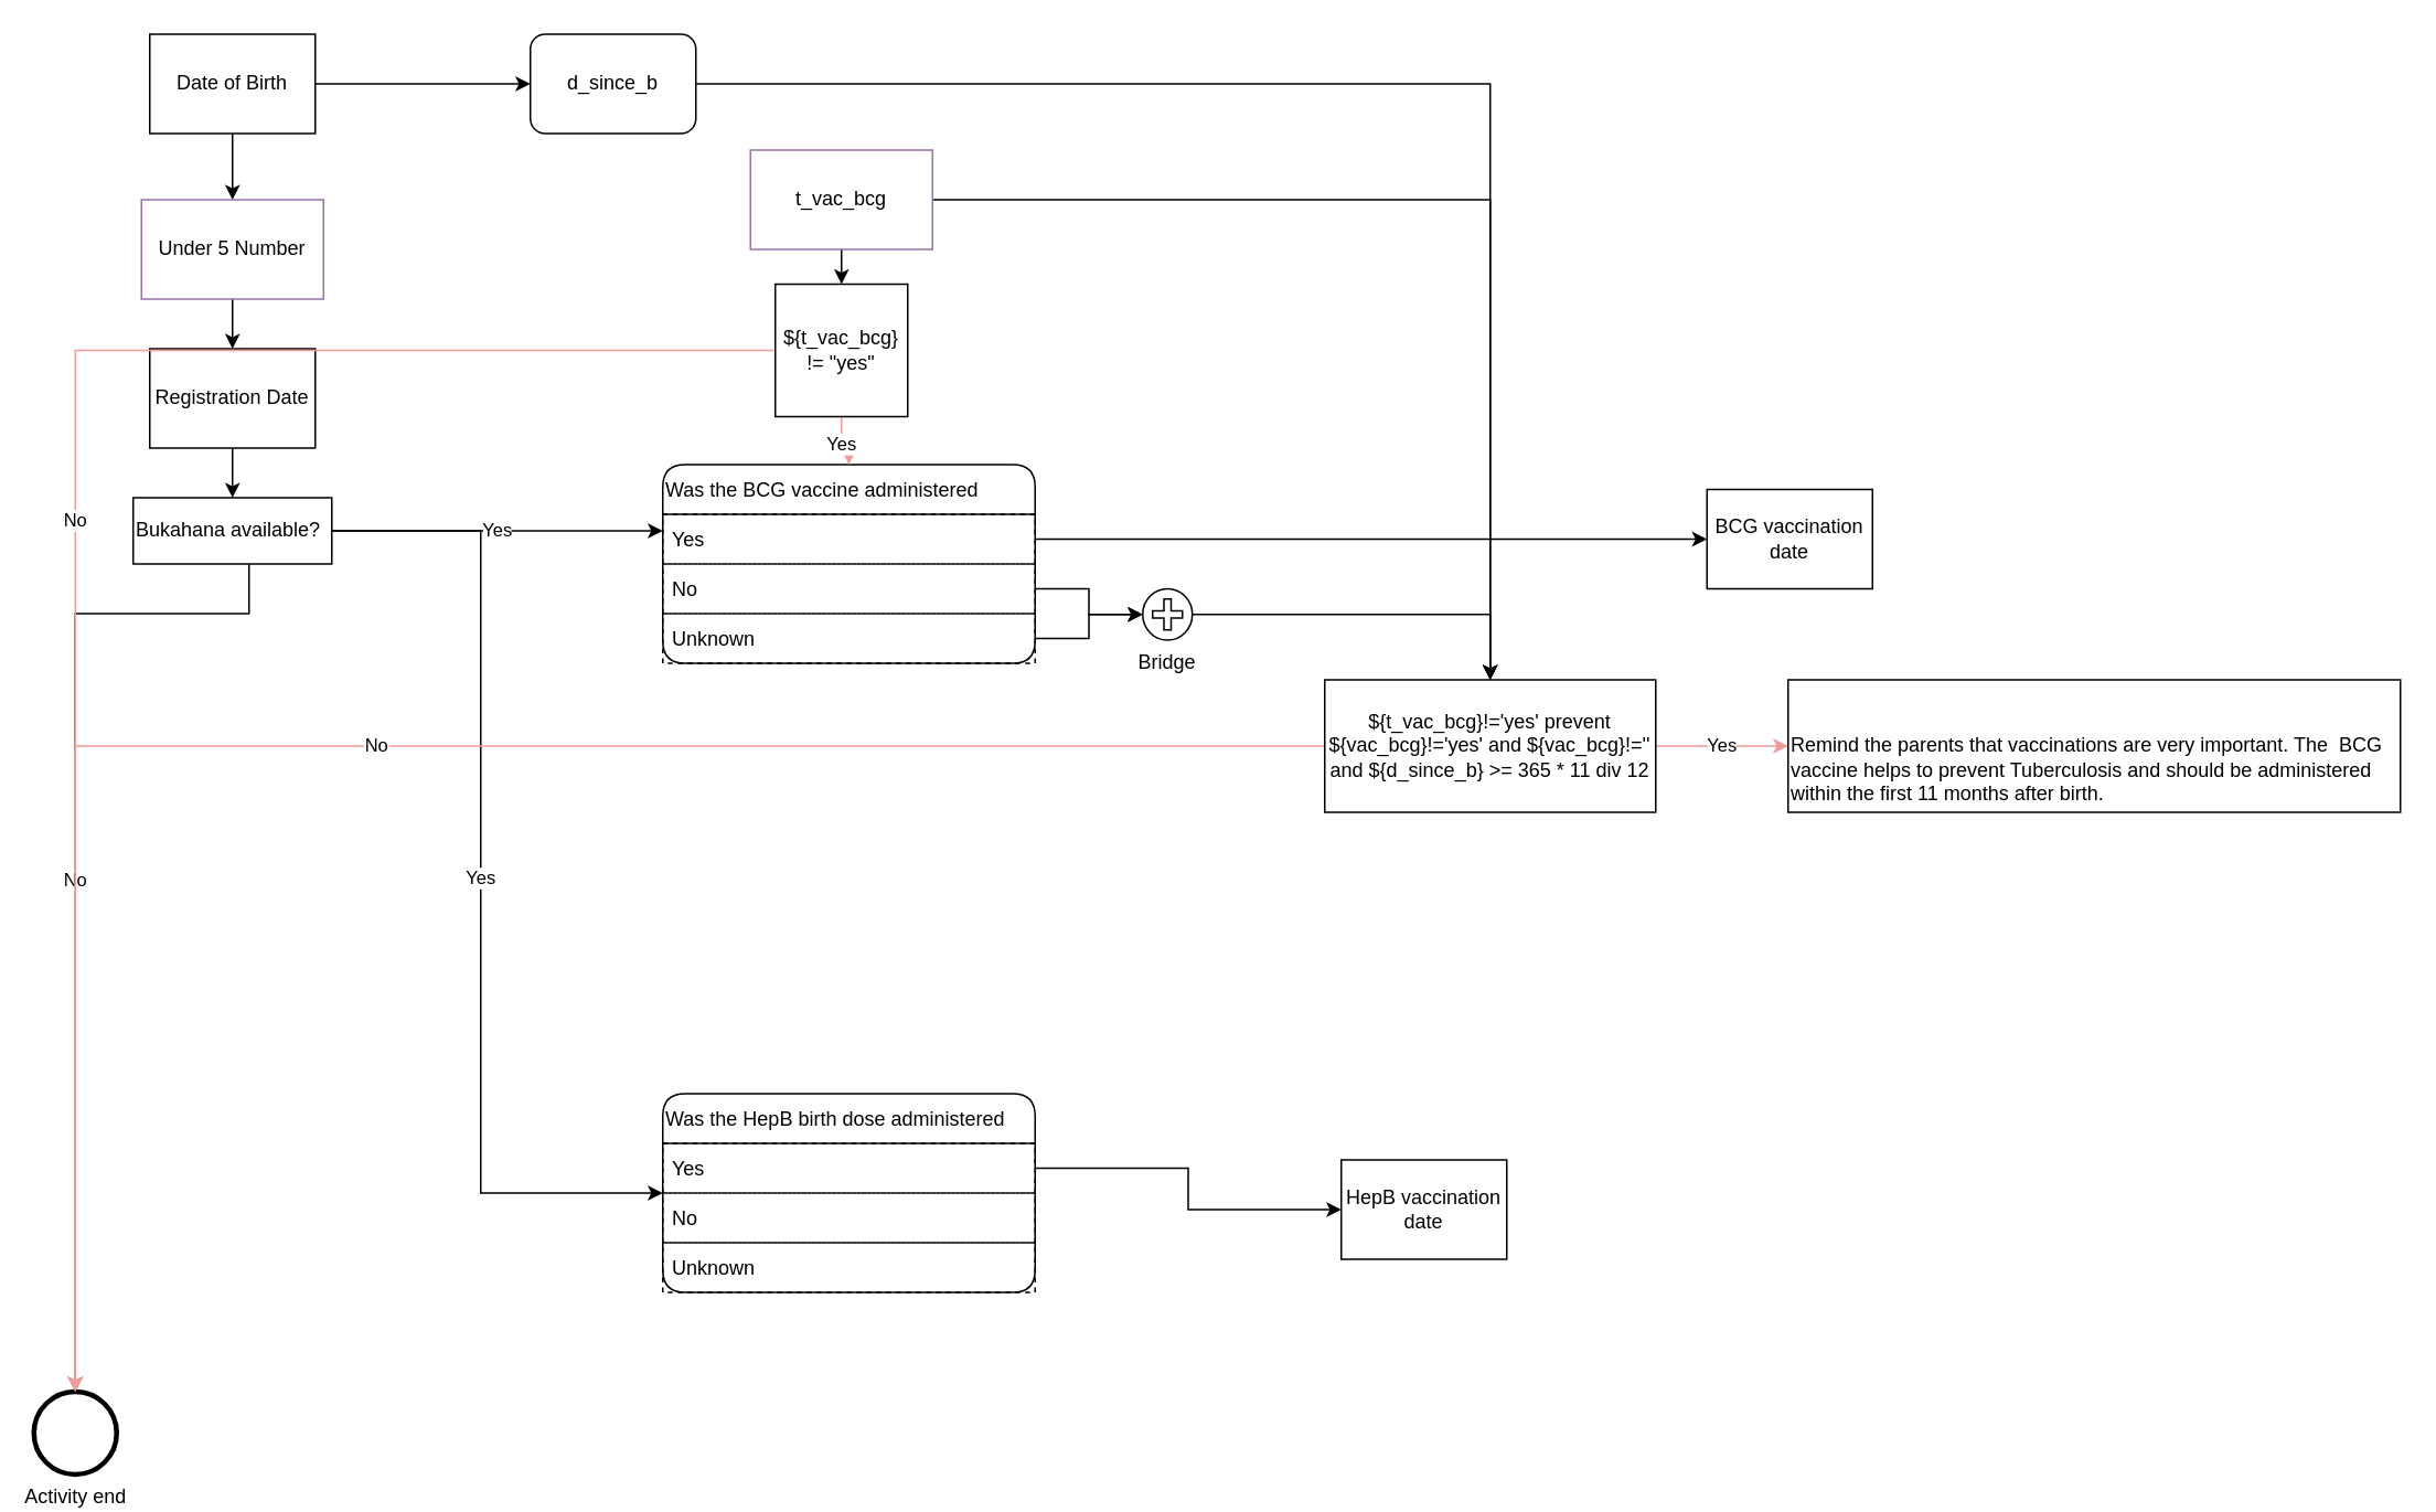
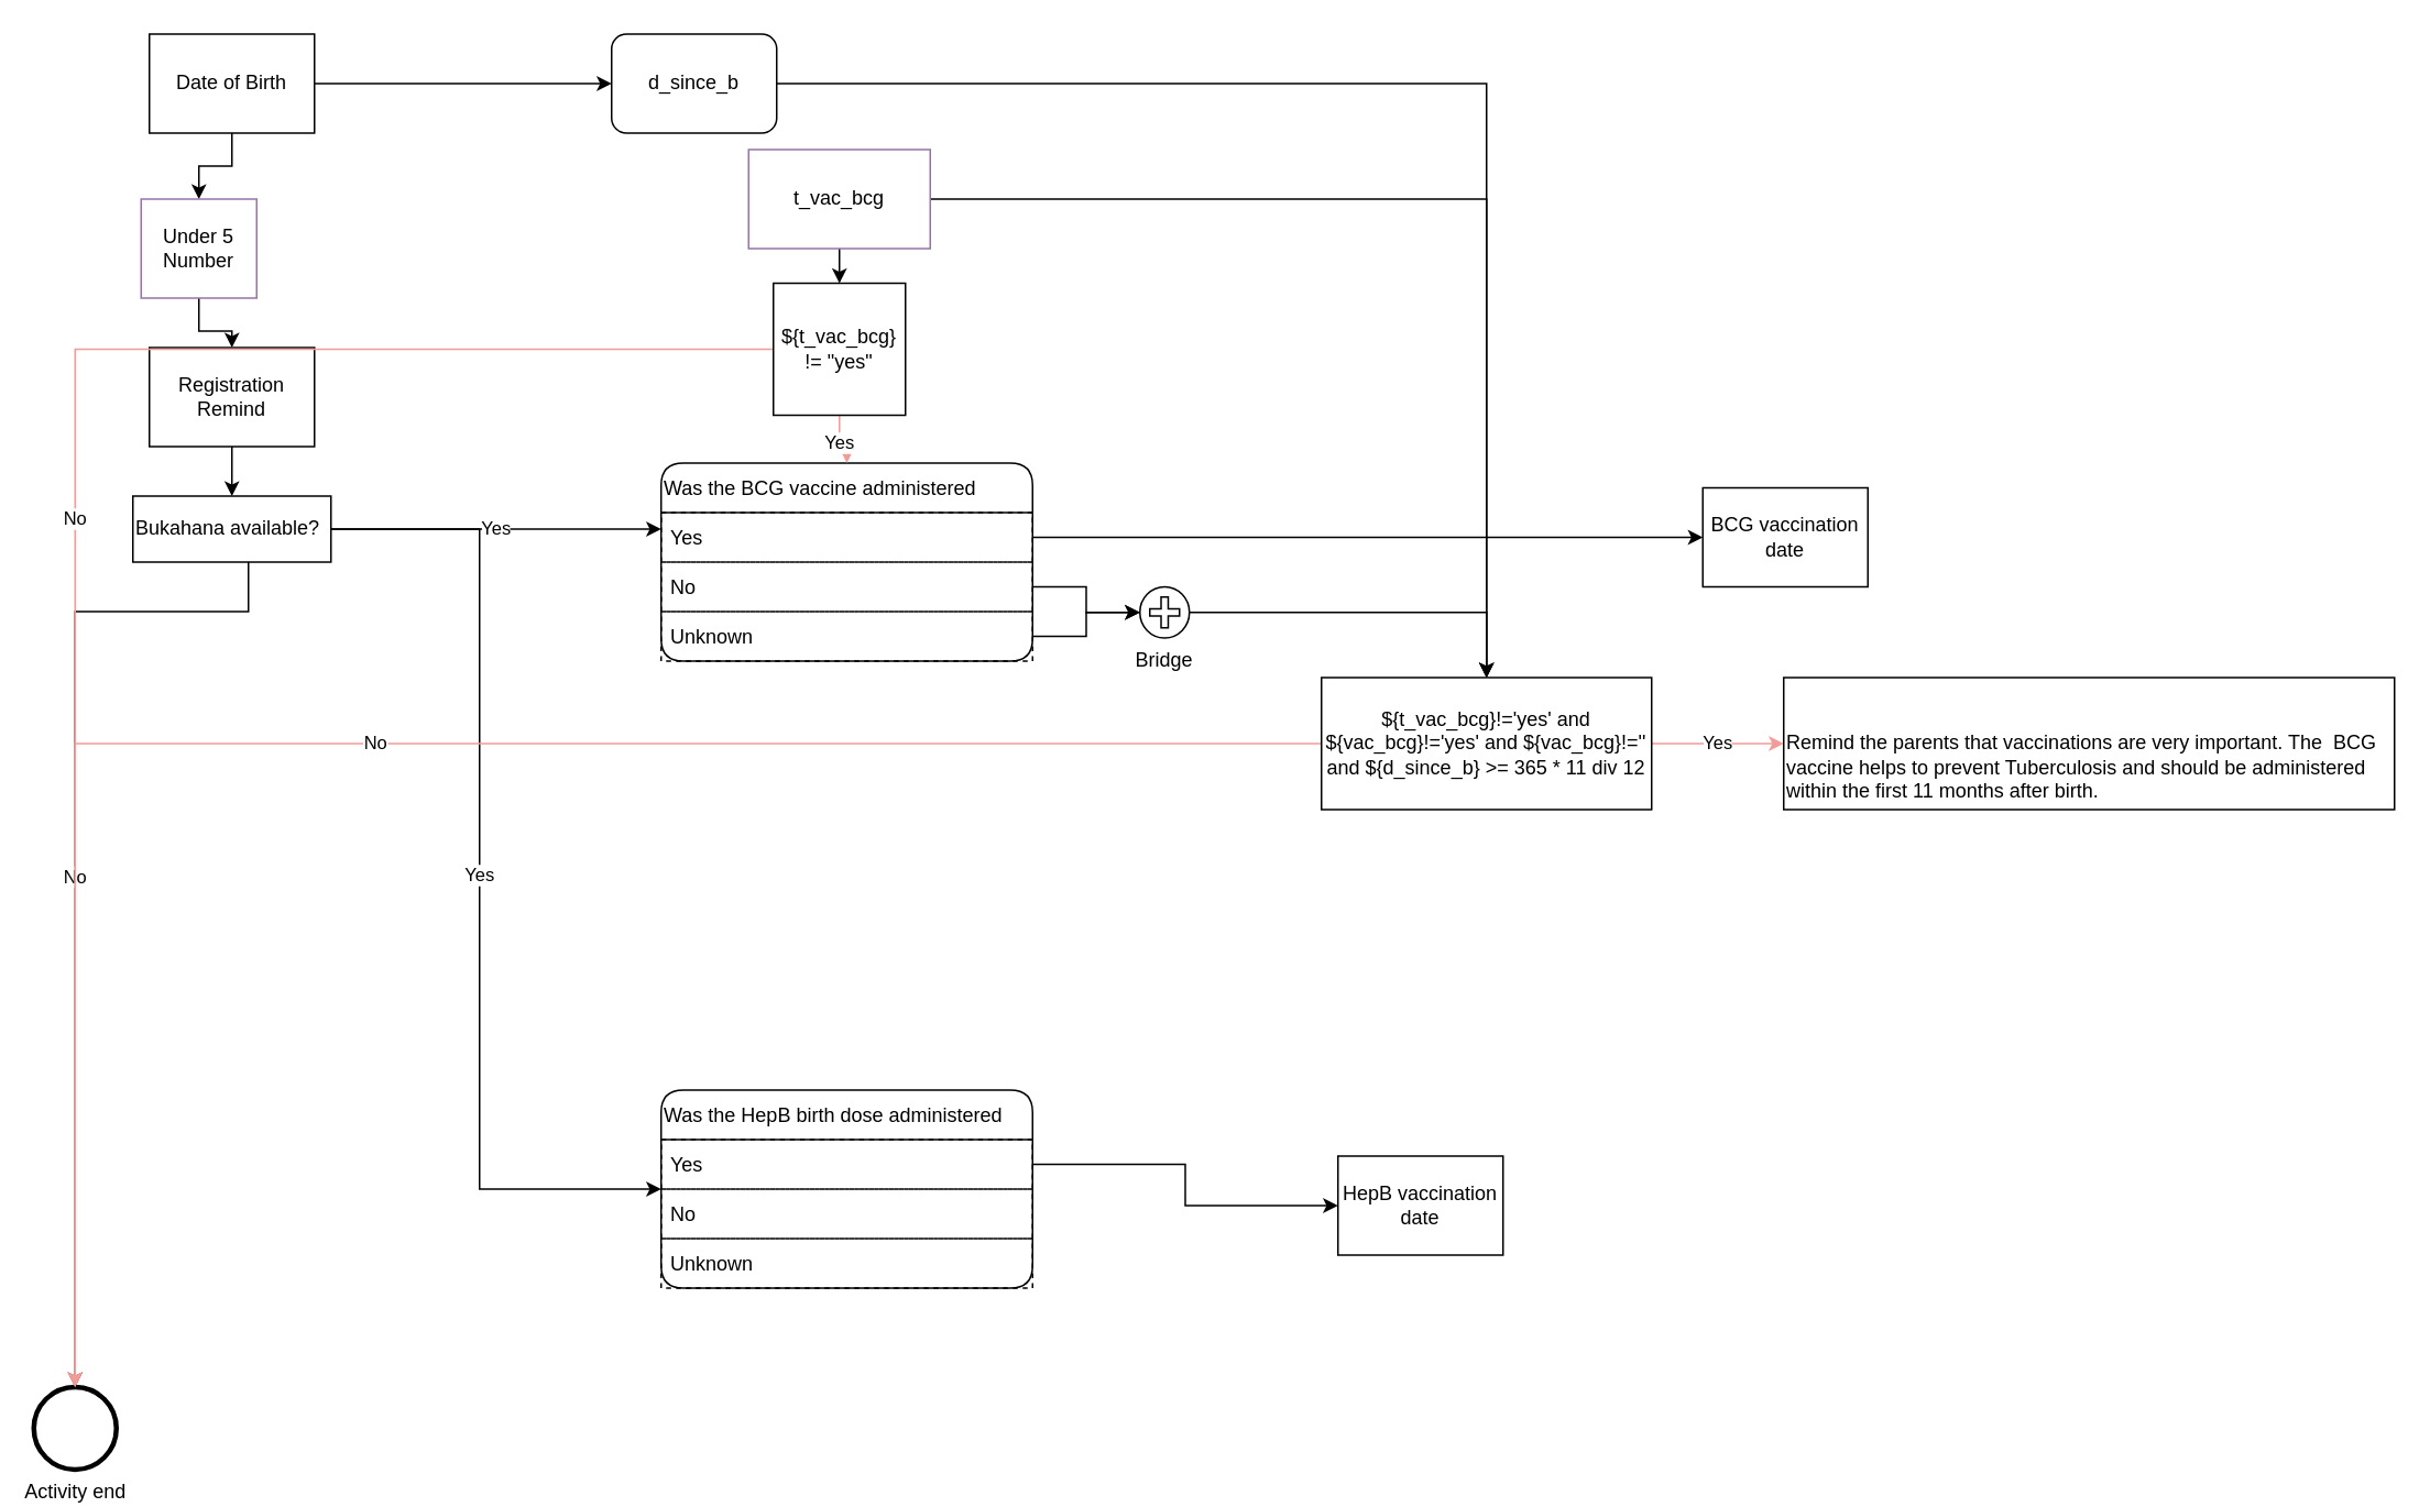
- <mxCell id="31" value="&lt;div&gt;d_since_b&lt;/div&gt;" style="rounded=1;whiteSpace=wrap;html=1;fillColor=none;strokeColor=default;points=[[0.25,0,0],[0.5,0,0],[0.75,0,0],[1,0.25,0],[1,0.5,0],[1,0.75,0],[0.75,1,0],[0.5,1,0],[0.25,1,0],[0,0.75,0],[0,0.5,0],[0,0.25,0]];shape=mxgraph.bpmn.task2;rectStyle=rounded;size=10;container=1;expand=0;collapsible=0;taskMarker=script;" parent="1" vertex="1"><mxGeometry x="320" y="20" width="100" height="60" as="geometry" /></mxCell>
+ <mxCell id="31" value="&lt;div&gt;d_since_b&lt;/div&gt;" style="rounded=1;whiteSpace=wrap;html=1;fillColor=none;strokeColor=default;points=[[0.25,0,0],[0.5,0,0],[0.75,0,0],[1,0.25,0],[1,0.5,0],[1,0.75,0],[0.75,1,0],[0.5,1,0],[0.25,1,0],[0,0.75,0],[0,0.5,0],[0,0.25,0]];shape=mxgraph.bpmn.task2;rectStyle=rounded;size=10;container=1;expand=0;collapsible=0;taskMarker=script;" parent="1" vertex="1"><mxGeometry x="370" y="20" width="100" height="60" as="geometry" /></mxCell>
- <mxCell id="6" value="&lt;div&gt;Under 5 Number&lt;/div&gt;" style="shape=mxgraph.bpmn.task2;whiteSpace=wrap;html=1;fixedSize=1;points=[[0.25,0,0],[0.5,0,0],[0.75,0,0],[1,0.25,0],[1,0.5,0],[1,0.75,0],[0.75,1,0],[0.5,1,0],[0.25,1,0],[0,0.75,0],[0,0.5,0],[0,0.25,0]];rectStyle=rounded;size=10;container=1;expand=0;collapsible=0;taskMarker=user;fillColor=none;strokeColor=#9673a6;" parent="1" vertex="1"><mxGeometry x="85" y="120" width="110" height="60" as="geometry" /></mxCell>
+ <mxCell id="6" value="&lt;div&gt;Under 5 Number&lt;/div&gt;" style="shape=mxgraph.bpmn.task2;whiteSpace=wrap;html=1;fixedSize=1;points=[[0.25,0,0],[0.5,0,0],[0.75,0,0],[1,0.25,0],[1,0.5,0],[1,0.75,0],[0.75,1,0],[0.5,1,0],[0.25,1,0],[0,0.75,0],[0,0.5,0],[0,0.25,0]];rectStyle=rounded;size=10;container=1;expand=0;collapsible=0;taskMarker=user;fillColor=none;strokeColor=#9673a6;" parent="1" vertex="1"><mxGeometry x="85" y="120" width="70" height="60" as="geometry" /></mxCell>
- <mxCell id="8" value="&lt;div&gt;Registration Date&lt;/div&gt;" style="shape=mxgraph.bpmn.task2;whiteSpace=wrap;html=1;fixedSize=1;points=[[0.25,0,0],[0.5,0,0],[0.75,0,0],[1,0.25,0],[1,0.5,0],[1,0.75,0],[0.75,1,0],[0.5,1,0],[0.25,1,0],[0,0.75,0],[0,0.5,0],[0,0.25,0]];rectStyle=rounded;size=10;container=1;expand=0;collapsible=0;taskMarker=user;fillColor=none;" parent="1" vertex="1"><mxGeometry x="90" y="210" width="100" height="60" as="geometry" /></mxCell>
+ <mxCell id="8" value="&lt;div&gt;Registration Remind&lt;/div&gt;" style="shape=mxgraph.bpmn.task2;whiteSpace=wrap;html=1;fixedSize=1;points=[[0.25,0,0],[0.5,0,0],[0.75,0,0],[1,0.25,0],[1,0.5,0],[1,0.75,0],[0.75,1,0],[0.5,1,0],[0.25,1,0],[0,0.75,0],[0,0.5,0],[0,0.25,0]];rectStyle=rounded;size=10;container=1;expand=0;collapsible=0;taskMarker=user;fillColor=none;" parent="1" vertex="1"><mxGeometry x="90" y="210" width="100" height="60" as="geometry" /></mxCell>
- <mxCell id="34" value="${t_vac_bcg}!='yes' prevent ${vac_bcg}!='yes' and ${vac_bcg}!='' and ${d_since_b} &amp;gt;= 365 * 11 div 12" style="whiteSpace=wrap;html=1;rounded=0;strokeColor=default;fillColor=none;points=[[0.25,0,0],[0.5,0,0],[0.75,0,0],[1,0.25,0],[1,0.5,0],[1,0.75,0],[0.75,1,0],[0.5,1,0],[0.25,1,0],[0,0.75,0],[0,0.5,0],[0,0.25,0]];shape=mxgraph.bpmn.task2;rectStyle=rounded;size=10;container=1;expand=0;collapsible=0;taskMarker=businessRule;" parent="1" vertex="1"><mxGeometry x="800" y="410" width="200" height="80" as="geometry" /></mxCell>
+ <mxCell id="34" value="${t_vac_bcg}!='yes' and ${vac_bcg}!='yes' and ${vac_bcg}!='' and ${d_since_b} &amp;gt;= 365 * 11 div 12" style="whiteSpace=wrap;html=1;rounded=0;strokeColor=default;fillColor=none;points=[[0.25,0,0],[0.5,0,0],[0.75,0,0],[1,0.25,0],[1,0.5,0],[1,0.75,0],[0.75,1,0],[0.5,1,0],[0.25,1,0],[0,0.75,0],[0,0.5,0],[0,0.25,0]];shape=mxgraph.bpmn.task2;rectStyle=rounded;size=10;container=1;expand=0;collapsible=0;taskMarker=businessRule;" parent="1" vertex="1"><mxGeometry x="800" y="410" width="200" height="80" as="geometry" /></mxCell>
